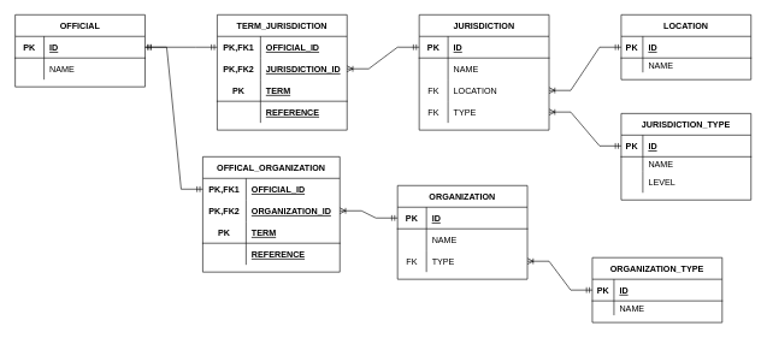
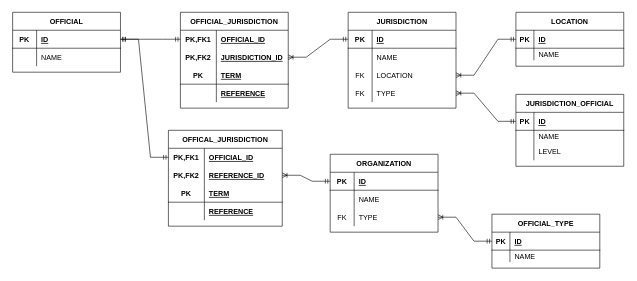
- <mxCell id="32" value="TERM_JURISDICTION" style="shape=table;startSize=30;container=1;collapsible=1;childLayout=tableLayout;fixedRows=1;rowLines=0;fontStyle=1;align=center;resizeLast=1;swimlaneLine=1;" parent="1" vertex="1"><mxGeometry x="300" y="20" width="180" height="160" as="geometry" /></mxCell>
+ <mxCell id="32" value="OFFICIAL_JURISDICTION" style="shape=table;startSize=30;container=1;collapsible=1;childLayout=tableLayout;fixedRows=1;rowLines=0;fontStyle=1;align=center;resizeLast=1;swimlaneLine=1;" parent="1" vertex="1"><mxGeometry x="300" y="20" width="180" height="160" as="geometry" /></mxCell>
- <mxCell id="22" value="JURISDICTION_TYPE" style="shape=table;startSize=30;container=1;collapsible=1;childLayout=tableLayout;fixedRows=1;rowLines=0;fontStyle=1;align=center;resizeLast=1;" parent="1" vertex="1"><mxGeometry x="860" y="157" width="180" height="120" as="geometry" /></mxCell>
+ <mxCell id="22" value="JURISDICTION_OFFICIAL" style="shape=table;startSize=30;container=1;collapsible=1;childLayout=tableLayout;fixedRows=1;rowLines=0;fontStyle=1;align=center;resizeLast=1;" parent="1" vertex="1"><mxGeometry x="860" y="157" width="180" height="120" as="geometry" /></mxCell>
- <mxCell id="55" value="OFFICAL_ORGANIZATION" style="shape=table;startSize=30;container=1;collapsible=1;childLayout=tableLayout;fixedRows=1;rowLines=0;fontStyle=1;align=center;resizeLast=1;" vertex="1" parent="1"><mxGeometry x="280" y="217" width="190" height="160" as="geometry" /></mxCell>
+ <mxCell id="55" value="OFFICAL_JURISDICTION" style="shape=table;startSize=30;container=1;collapsible=1;childLayout=tableLayout;fixedRows=1;rowLines=0;fontStyle=1;align=center;resizeLast=1;" vertex="1" parent="1"><mxGeometry x="280" y="217" width="190" height="160" as="geometry" /></mxCell>
- <mxCell id="61" value="ORGANIZATION_ID" style="shape=partialRectangle;connectable=0;fillColor=none;top=0;left=0;bottom=0;right=0;align=left;spacingLeft=6;fontStyle=5;overflow=hidden;" vertex="1" parent="59"><mxGeometry x="60" width="130" height="30" as="geometry"><mxRectangle width="130" height="30" as="alternateBounds" /></mxGeometry></mxCell>
+ <mxCell id="61" value="REFERENCE_ID" style="shape=partialRectangle;connectable=0;fillColor=none;top=0;left=0;bottom=0;right=0;align=left;spacingLeft=6;fontStyle=5;overflow=hidden;" vertex="1" parent="59"><mxGeometry x="60" width="130" height="30" as="geometry"><mxRectangle width="130" height="30" as="alternateBounds" /></mxGeometry></mxCell>
- <mxCell id="78" value="ORGANIZATION_TYPE" style="shape=table;startSize=30;container=1;collapsible=1;childLayout=tableLayout;fixedRows=1;rowLines=0;fontStyle=1;align=center;resizeLast=1;" vertex="1" parent="1"><mxGeometry x="820" y="357" width="180" height="90" as="geometry" /></mxCell>
+ <mxCell id="78" value="OFFICIAL_TYPE" style="shape=table;startSize=30;container=1;collapsible=1;childLayout=tableLayout;fixedRows=1;rowLines=0;fontStyle=1;align=center;resizeLast=1;" vertex="1" parent="1"><mxGeometry x="820" y="357" width="180" height="90" as="geometry" /></mxCell>
